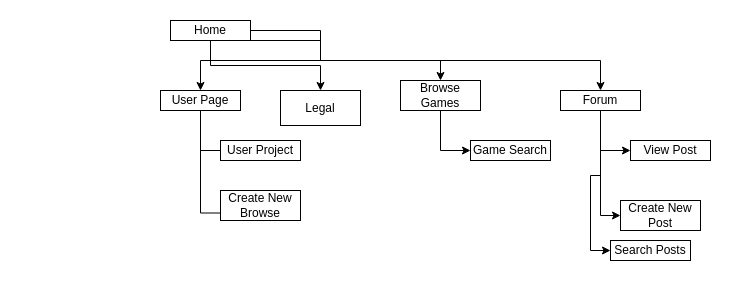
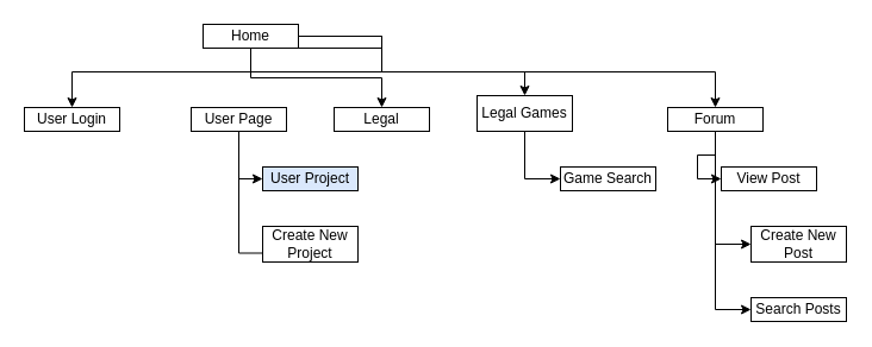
+ <mxCell id="5" style="edgeStyle=orthogonalEdgeStyle;rounded=0;orthogonalLoop=1;jettySize=auto;html=1;entryX=0.5;entryY=0;entryDx=0;entryDy=0;" edge="1" parent="1" source="7" target="17"><mxGeometry relative="1" as="geometry"><Array as="points"><mxPoint x="320" y="60" /><mxPoint x="60" y="60" /></Array></mxGeometry></mxCell>
- <mxCell id="2" style="edgeStyle=orthogonalEdgeStyle;rounded=0;orthogonalLoop=1;jettySize=auto;html=1;exitX=0.5;exitY=1;exitDx=0;exitDy=0;entryX=0.5;entryY=0;entryDx=0;entryDy=0;" edge="1" parent="1" source="7" target="10"><mxGeometry relative="1" as="geometry"><Array as="points"><mxPoint x="320" y="60" /><mxPoint x="200" y="60" /></Array></mxGeometry></mxCell>
- <mxCell id="23" value="Browse Games" style="rounded=0;whiteSpace=wrap;html=1;" vertex="1" parent="1"><mxGeometry x="400" y="80" width="80" height="30" as="geometry" /></mxCell>
+ <mxCell id="23" value="Legal Games" style="rounded=0;whiteSpace=wrap;html=1;" vertex="1" parent="1"><mxGeometry x="400" y="80" width="80" height="30" as="geometry" /></mxCell>
+ <mxCell id="17" value="User Login" style="rounded=0;whiteSpace=wrap;html=1;" vertex="1" parent="1"><mxGeometry x="20" y="90" width="80" height="20" as="geometry" /></mxCell>
- <mxCell id="24" value="Legal" style="rounded=0;whiteSpace=wrap;html=1;" vertex="1" parent="1"><mxGeometry x="280" y="90" width="80" height="35" as="geometry" /></mxCell>
+ <mxCell id="24" value="Legal" style="rounded=0;whiteSpace=wrap;html=1;" vertex="1" parent="1"><mxGeometry x="280" y="90" width="80" height="20" as="geometry" /></mxCell>
- <mxCell id="9" style="edgeStyle=orthogonalEdgeStyle;rounded=0;orthogonalLoop=1;jettySize=auto;html=1;entryX=0;entryY=0.5;entryDx=0;entryDy=0;endArrow=none;" edge="1" parent="1" source="10" target="16"><mxGeometry relative="1" as="geometry"><mxPoint x="200" y="170" as="targetPoint" /></mxGeometry></mxCell>
+ <mxCell id="9" style="edgeStyle=orthogonalEdgeStyle;rounded=0;orthogonalLoop=1;jettySize=auto;html=1;entryX=0;entryY=0.5;entryDx=0;entryDy=0;" edge="1" parent="1" source="10" target="16"><mxGeometry relative="1" as="geometry"><mxPoint x="200" y="170" as="targetPoint" /></mxGeometry></mxCell>
- <mxCell id="16" value="User Project" style="rounded=0;whiteSpace=wrap;html=1;" vertex="1" parent="1"><mxGeometry x="220" y="140" width="80" height="20" as="geometry" /></mxCell>
+ <mxCell id="16" value="User Project" style="rounded=0;whiteSpace=wrap;html=1;fillColor=#dae8fc;" vertex="1" parent="1"><mxGeometry x="220" y="140" width="80" height="20" as="geometry" /></mxCell>
- <mxCell id="19" value="View Post" style="rounded=0;whiteSpace=wrap;html=1;" vertex="1" parent="1"><mxGeometry x="630" y="140" width="80" height="20" as="geometry" /></mxCell>
+ <mxCell id="19" value="View Post" style="rounded=0;whiteSpace=wrap;html=1;" vertex="1" parent="1"><mxGeometry x="605" y="140" width="80" height="20" as="geometry" /></mxCell>
- <mxCell id="18" value="Create New&lt;br&gt;Browse" style="rounded=0;whiteSpace=wrap;html=1;" vertex="1" parent="1"><mxGeometry x="220" y="190" width="80" height="30" as="geometry" /></mxCell>
+ <mxCell id="18" value="Create New&lt;br&gt;Project" style="rounded=0;whiteSpace=wrap;html=1;" vertex="1" parent="1"><mxGeometry x="220" y="190" width="80" height="30" as="geometry" /></mxCell>
- <mxCell id="20" value="Create New Post" style="rounded=0;whiteSpace=wrap;html=1;" vertex="1" parent="1"><mxGeometry x="620" y="200" width="80" height="30" as="geometry" /></mxCell>
+ <mxCell id="20" value="Create New Post" style="rounded=0;whiteSpace=wrap;html=1;" vertex="1" parent="1"><mxGeometry x="630" y="190" width="80" height="30" as="geometry" /></mxCell>
- <mxCell id="21" value="Search Posts" style="rounded=0;whiteSpace=wrap;html=1;" vertex="1" parent="1"><mxGeometry x="610" y="240" width="80" height="20" as="geometry" /></mxCell>
+ <mxCell id="21" value="Search Posts" style="rounded=0;whiteSpace=wrap;html=1;" vertex="1" parent="1"><mxGeometry x="630" y="250" width="80" height="20" as="geometry" /></mxCell>
